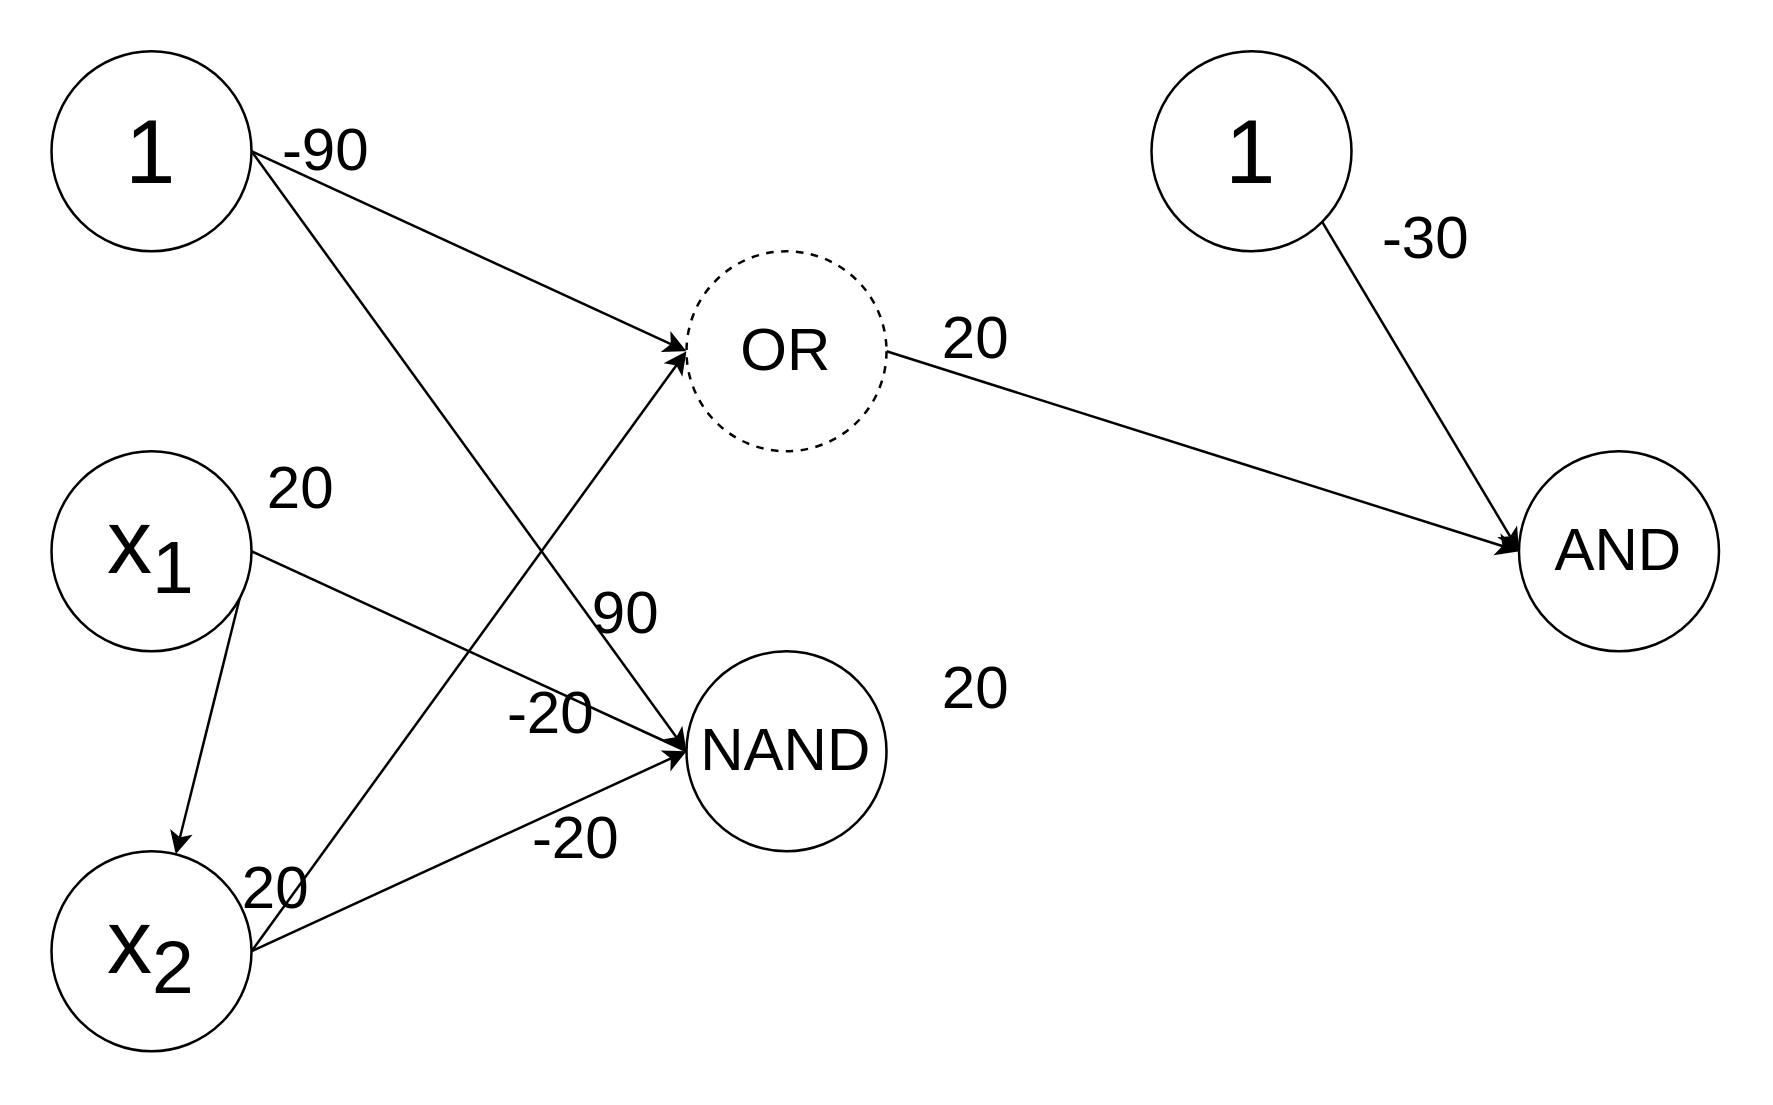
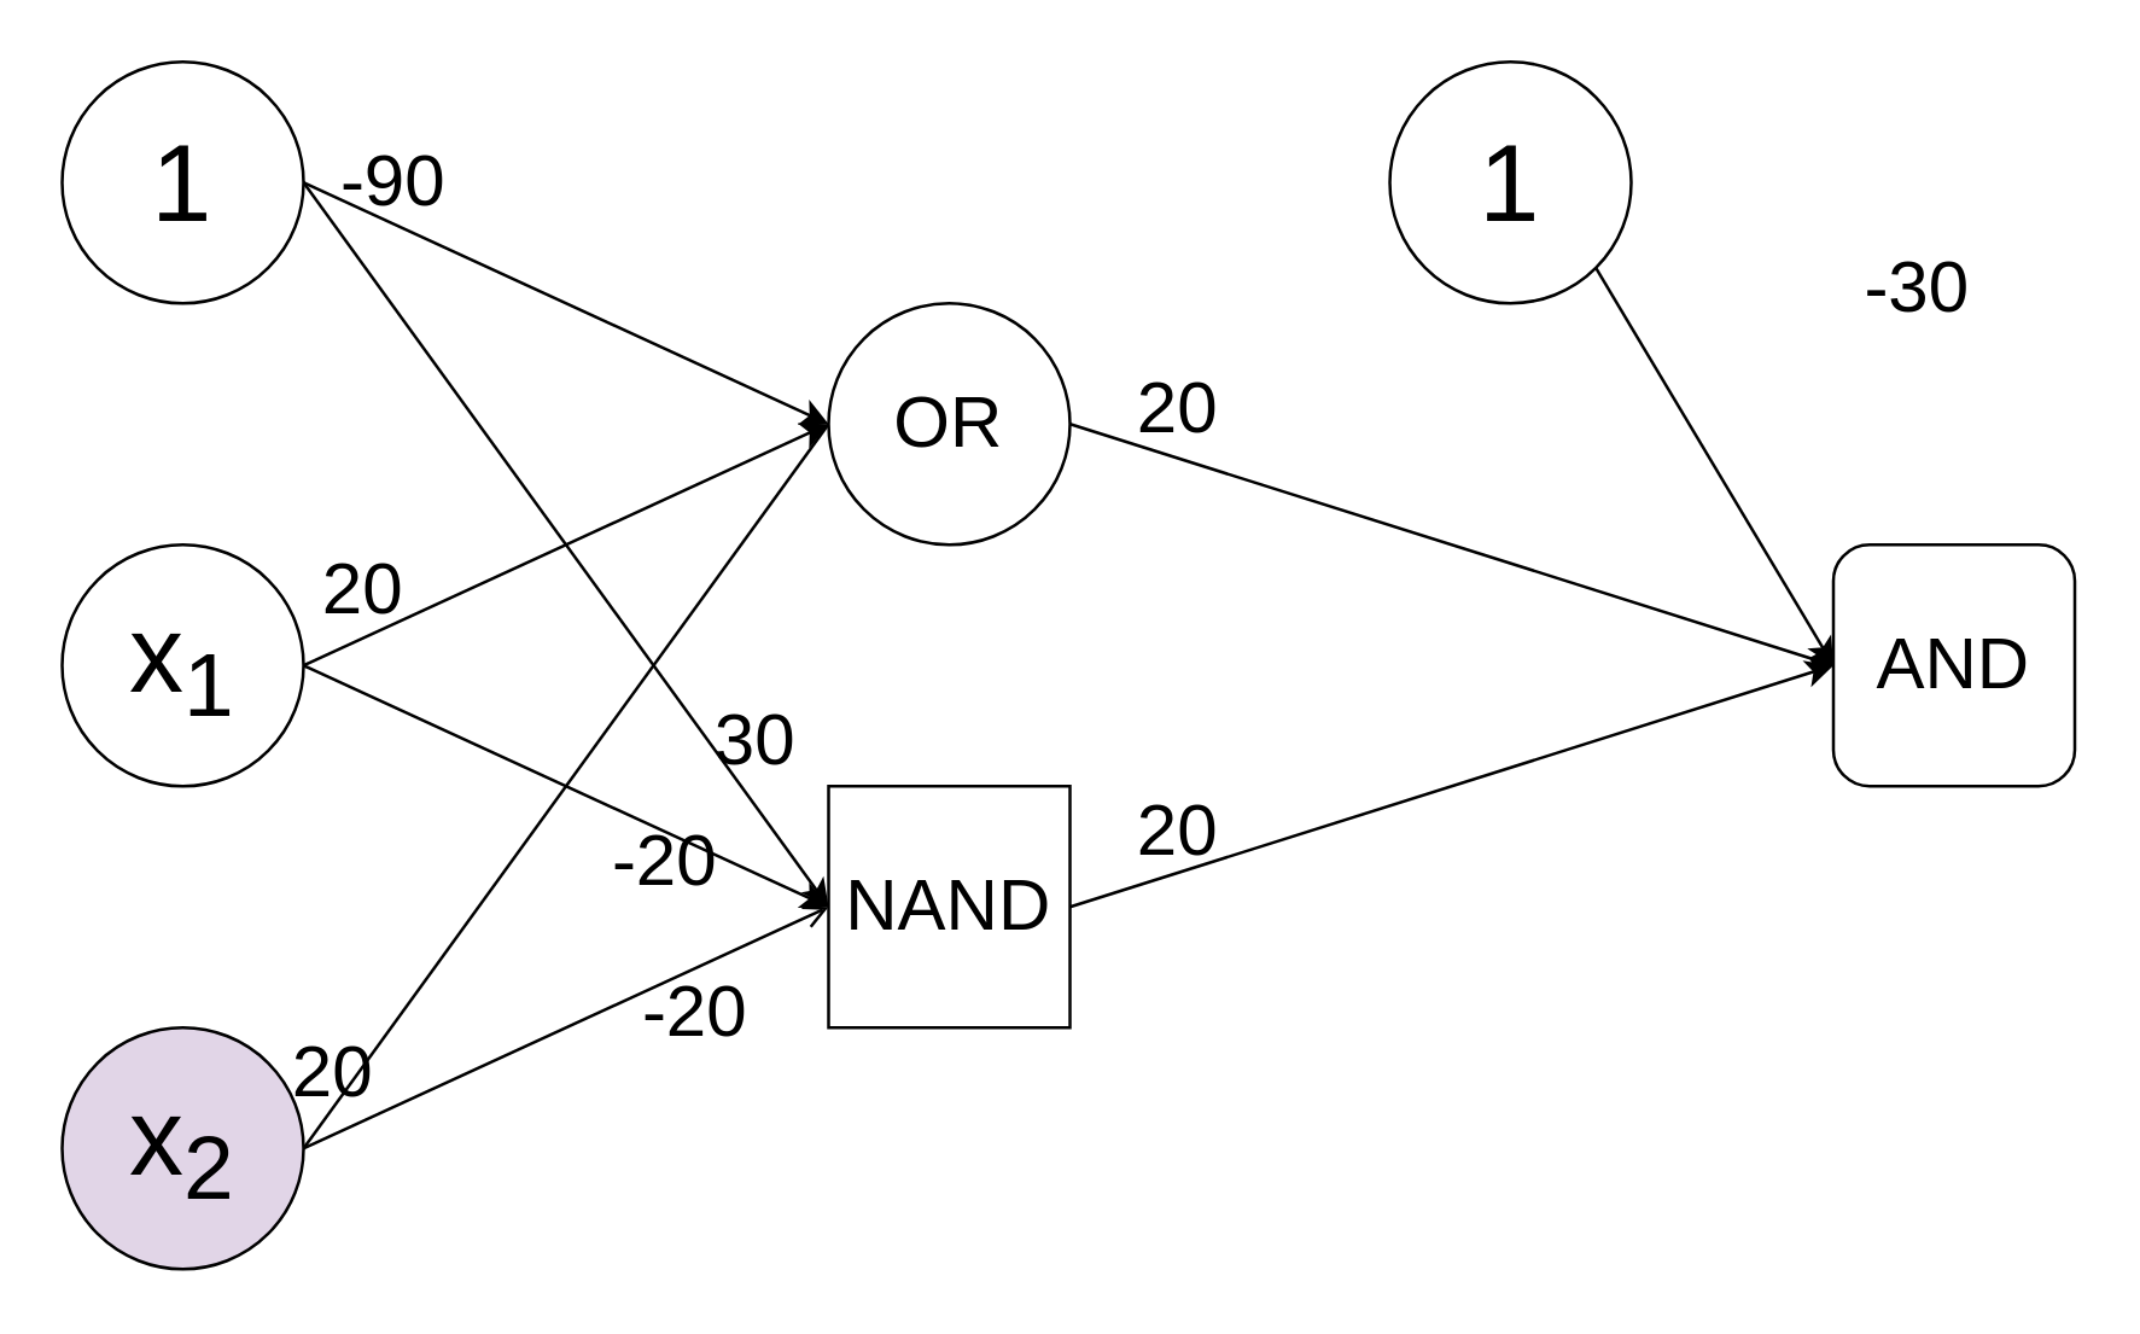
- <mxCell id="24" value="&lt;font style=&quot;font-size: 24px;&quot;&gt;-30&lt;/font&gt;" style="text;html=1;align=center;verticalAlign=middle;whiteSpace=wrap;rounded=0;labelBackgroundColor=none;" vertex="1" parent="1"><mxGeometry x="540" y="80" width="60" height="30" as="geometry" /></mxCell>
+ <mxCell id="24" value="&lt;font style=&quot;font-size: 24px;&quot;&gt;-30&lt;/font&gt;" style="text;html=1;align=center;verticalAlign=middle;whiteSpace=wrap;rounded=0;labelBackgroundColor=none;" vertex="1" parent="1"><mxGeometry x="605" y="80" width="60" height="30" as="geometry" /></mxCell>
- <mxCell id="12" value="&lt;font style=&quot;font-size: 24px;&quot;&gt;OR&lt;/font&gt;" style="ellipse;whiteSpace=wrap;html=1;aspect=fixed;labelBackgroundColor=none;dashed=1;" vertex="1" parent="1"><mxGeometry x="274" y="100" width="80" height="80" as="geometry" /></mxCell>
+ <mxCell id="12" value="&lt;font style=&quot;font-size: 24px;&quot;&gt;OR&lt;/font&gt;" style="ellipse;whiteSpace=wrap;html=1;aspect=fixed;labelBackgroundColor=none;" vertex="1" parent="1"><mxGeometry x="274" y="100" width="80" height="80" as="geometry" /></mxCell>
- <mxCell id="5" style="rounded=0;orthogonalLoop=1;jettySize=auto;html=1;exitX=1;exitY=0.5;exitDx=0;exitDy=0;entryX=0;entryY=0.5;entryDx=0;entryDy=0;labelBackgroundColor=none;fontColor=default;" edge="1" parent="1" source="7" target="12"><mxGeometry relative="1" as="geometry" /></mxCell>
+ <mxCell id="5" style="rounded=0;orthogonalLoop=1;jettySize=auto;html=1;exitX=1;exitY=0.5;exitDx=0;exitDy=0;entryX=0;entryY=0.5;entryDx=0;entryDy=0;labelBackgroundColor=none;fontColor=default;endArrow=none;" edge="1" parent="1" source="7" target="12"><mxGeometry relative="1" as="geometry" /></mxCell>
- <mxCell id="11" style="rounded=0;orthogonalLoop=1;jettySize=auto;html=1;exitX=1;exitY=0.5;exitDx=0;exitDy=0;entryX=0;entryY=0.5;entryDx=0;entryDy=0;labelBackgroundColor=none;fontColor=default;" edge="1" parent="1" source="12" target="23"><mxGeometry relative="1" as="geometry" /></mxCell>
+ <mxCell id="11" style="rounded=0;orthogonalLoop=1;jettySize=auto;html=1;exitX=1;exitY=0.5;exitDx=0;exitDy=0;entryX=0;entryY=0.5;entryDx=0;entryDy=0;labelBackgroundColor=none;fontColor=default;endArrow=diamond;" edge="1" parent="1" source="12" target="23"><mxGeometry relative="1" as="geometry" /></mxCell>
- <mxCell id="23" value="&lt;font style=&quot;font-size: 24px;&quot;&gt;AND&lt;/font&gt;" style="ellipse;whiteSpace=wrap;html=1;aspect=fixed;labelBackgroundColor=none;" vertex="1" parent="1"><mxGeometry x="607" y="180" width="80" height="80" as="geometry" /></mxCell>
+ <mxCell id="23" value="&lt;font style=&quot;font-size: 24px;&quot;&gt;AND&lt;/font&gt;" style="whiteSpace=wrap;html=1;aspect=fixed;labelBackgroundColor=none;rounded=1;" vertex="1" parent="1"><mxGeometry x="607" y="180" width="80" height="80" as="geometry" /></mxCell>
- <mxCell id="18" value="&lt;font style=&quot;font-size: 24px;&quot;&gt;90&lt;/font&gt;" style="text;html=1;align=center;verticalAlign=middle;whiteSpace=wrap;rounded=0;labelBackgroundColor=none;" vertex="1" parent="1"><mxGeometry x="220" y="230" width="60" height="30" as="geometry" /></mxCell>
+ <mxCell id="18" value="&lt;font style=&quot;font-size: 24px;&quot;&gt;30&lt;/font&gt;" style="text;html=1;align=center;verticalAlign=middle;whiteSpace=wrap;rounded=0;labelBackgroundColor=none;" vertex="1" parent="1"><mxGeometry x="220" y="230" width="60" height="30" as="geometry" /></mxCell>
+ <mxCell id="13" style="rounded=0;orthogonalLoop=1;jettySize=auto;html=1;exitX=1;exitY=0.5;exitDx=0;exitDy=0;entryX=0;entryY=0.5;entryDx=0;entryDy=0;labelBackgroundColor=none;fontColor=default;" edge="1" parent="1" source="14" target="23"><mxGeometry relative="1" as="geometry"><mxPoint x="690" y="240" as="targetPoint" /></mxGeometry></mxCell>
- <mxCell id="8" style="rounded=0;orthogonalLoop=1;jettySize=auto;html=1;exitX=1;exitY=0.5;exitDx=0;exitDy=0;labelBackgroundColor=none;fontColor=default;" edge="1" parent="1" source="10" target="7"><mxGeometry relative="1" as="geometry" /></mxCell>
+ <mxCell id="8" style="rounded=0;orthogonalLoop=1;jettySize=auto;html=1;exitX=1;exitY=0.5;exitDx=0;exitDy=0;entryX=0;entryY=0.5;entryDx=0;entryDy=0;labelBackgroundColor=none;fontColor=default;" edge="1" parent="1" source="10" target="12"><mxGeometry relative="1" as="geometry" /></mxCell>
- <mxCell id="9" style="rounded=0;orthogonalLoop=1;jettySize=auto;html=1;exitX=1;exitY=0.5;exitDx=0;exitDy=0;entryX=0;entryY=0.5;entryDx=0;entryDy=0;labelBackgroundColor=none;fontColor=default;endArrow=none;" edge="1" parent="1" source="10" target="14"><mxGeometry relative="1" as="geometry" /></mxCell>
+ <mxCell id="9" style="rounded=0;orthogonalLoop=1;jettySize=auto;html=1;exitX=1;exitY=0.5;exitDx=0;exitDy=0;entryX=0;entryY=0.5;entryDx=0;entryDy=0;labelBackgroundColor=none;fontColor=default;" edge="1" parent="1" source="10" target="14"><mxGeometry relative="1" as="geometry" /></mxCell>
- <mxCell id="14" value="&lt;font style=&quot;font-size: 24px;&quot;&gt;NAND&lt;/font&gt;" style="ellipse;whiteSpace=wrap;html=1;aspect=fixed;labelBackgroundColor=none;" vertex="1" parent="1"><mxGeometry x="274" y="260" width="80" height="80" as="geometry" /></mxCell>
+ <mxCell id="14" value="&lt;font style=&quot;font-size: 24px;&quot;&gt;NAND&lt;/font&gt;" style="whiteSpace=wrap;html=1;aspect=fixed;labelBackgroundColor=none;rounded=0;" vertex="1" parent="1"><mxGeometry x="274" y="260" width="80" height="80" as="geometry" /></mxCell>
- <mxCell id="6" style="rounded=0;orthogonalLoop=1;jettySize=auto;html=1;exitX=1;exitY=0.5;exitDx=0;exitDy=0;entryX=0;entryY=0.5;entryDx=0;entryDy=0;labelBackgroundColor=none;fontColor=default;" edge="1" parent="1" source="7" target="14"><mxGeometry relative="1" as="geometry"><mxPoint x="250" y="310" as="targetPoint" /></mxGeometry></mxCell>
+ <mxCell id="6" style="rounded=0;orthogonalLoop=1;jettySize=auto;html=1;exitX=1;exitY=0.5;exitDx=0;exitDy=0;entryX=0;entryY=0.5;entryDx=0;entryDy=0;labelBackgroundColor=none;fontColor=default;endArrow=open;" edge="1" parent="1" source="7" target="14"><mxGeometry relative="1" as="geometry"><mxPoint x="250" y="310" as="targetPoint" /></mxGeometry></mxCell>
- <mxCell id="7" value="&lt;font style=&quot;font-size: 36px;&quot;&gt;x&lt;sub&gt;2&lt;/sub&gt;&lt;/font&gt;" style="ellipse;whiteSpace=wrap;html=1;aspect=fixed;labelBackgroundColor=none;" vertex="1" parent="1"><mxGeometry x="20" y="340" width="80" height="80" as="geometry" /></mxCell>
+ <mxCell id="7" value="&lt;font style=&quot;font-size: 36px;&quot;&gt;x&lt;sub&gt;2&lt;/sub&gt;&lt;/font&gt;" style="ellipse;whiteSpace=wrap;html=1;aspect=fixed;labelBackgroundColor=none;fillColor=#e1d5e7;" vertex="1" parent="1"><mxGeometry x="20" y="340" width="80" height="80" as="geometry" /></mxCell>
